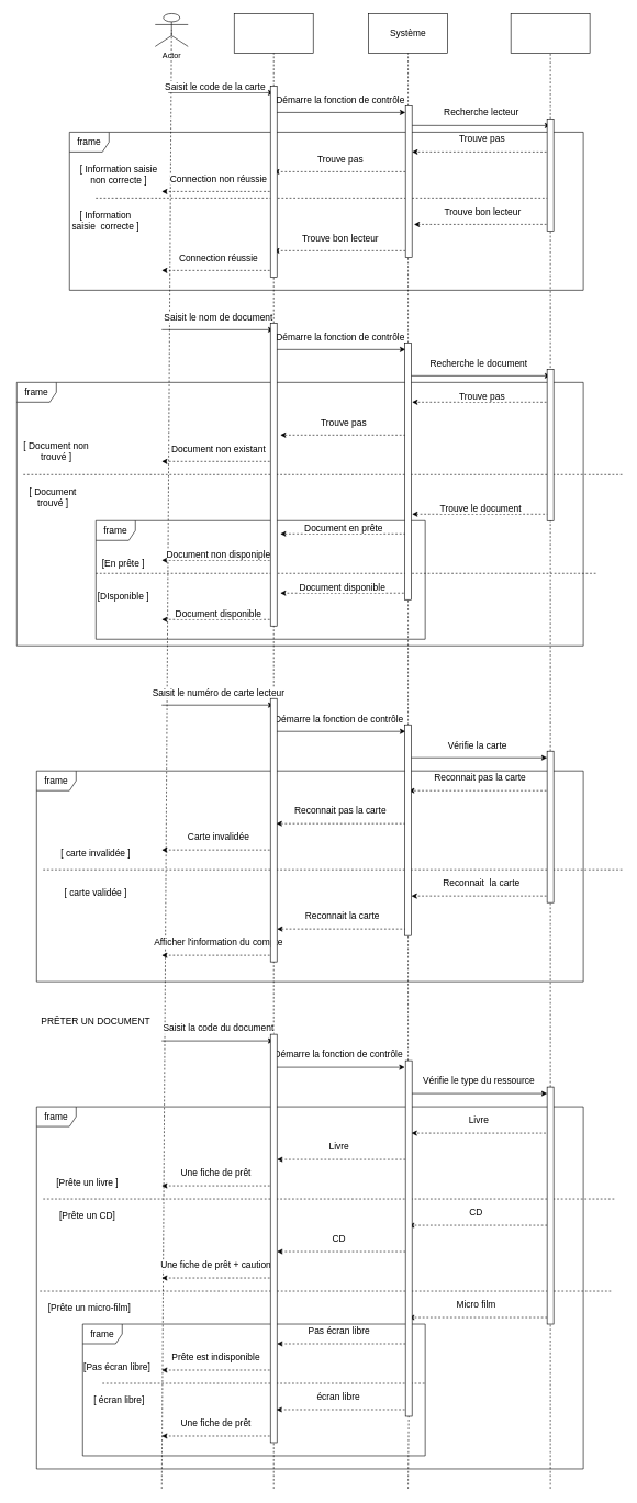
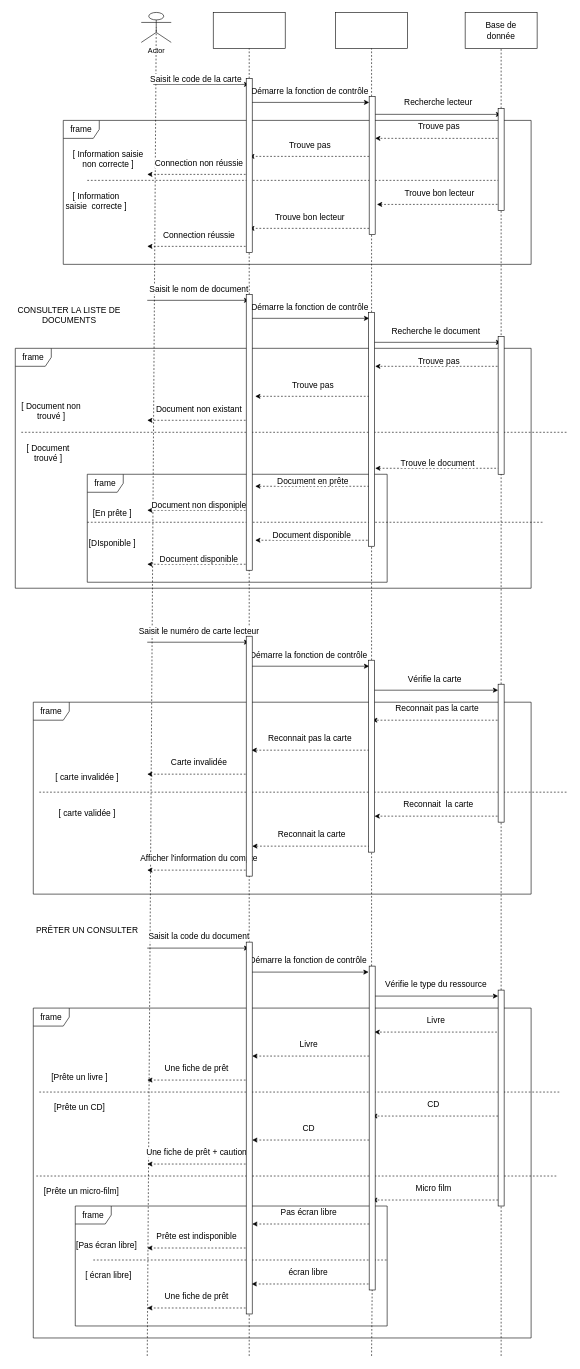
- <mxCell id="6" value="&lt;font style=&quot;font-size: 14px&quot;&gt;Système&lt;/font&gt;" style="text;html=1;strokeColor=none;fillColor=none;align=center;verticalAlign=middle;whiteSpace=wrap;rounded=0;" vertex="1" parent="1"><mxGeometry x="589" y="35" width="60" height="30" as="geometry" /></mxCell>
+ <mxCell id="7" value="&lt;font style=&quot;font-size: 14px&quot;&gt;Base de donnée&lt;/font&gt;" style="text;html=1;strokeColor=none;fillColor=none;align=center;verticalAlign=middle;whiteSpace=wrap;rounded=0;" vertex="1" parent="1"><mxGeometry x="805" y="35" width="60" height="30" as="geometry" /></mxCell>
+ <mxCell id="72" value="CONSULTER LA LISTE DE DOCUMENTS" style="text;html=1;strokeColor=none;fillColor=none;align=center;verticalAlign=middle;whiteSpace=wrap;rounded=0;fontSize=14;" vertex="1" parent="1"><mxGeometry x="25" y="505" width="180" height="40" as="geometry" /></mxCell>
- <mxCell id="145" value="PRÊTER UN DOCUMENT" style="text;html=1;strokeColor=none;fillColor=none;align=center;verticalAlign=middle;whiteSpace=wrap;rounded=0;fontSize=14;" vertex="1" parent="1"><mxGeometry x="55" y="1530" width="180" height="40" as="geometry" /></mxCell>
+ <mxCell id="145" value="PRÊTER UN CONSULTER" style="text;html=1;strokeColor=none;fillColor=none;align=center;verticalAlign=middle;whiteSpace=wrap;rounded=0;fontSize=14;" vertex="1" parent="1"><mxGeometry x="55" y="1530" width="180" height="40" as="geometry" /></mxCell>
